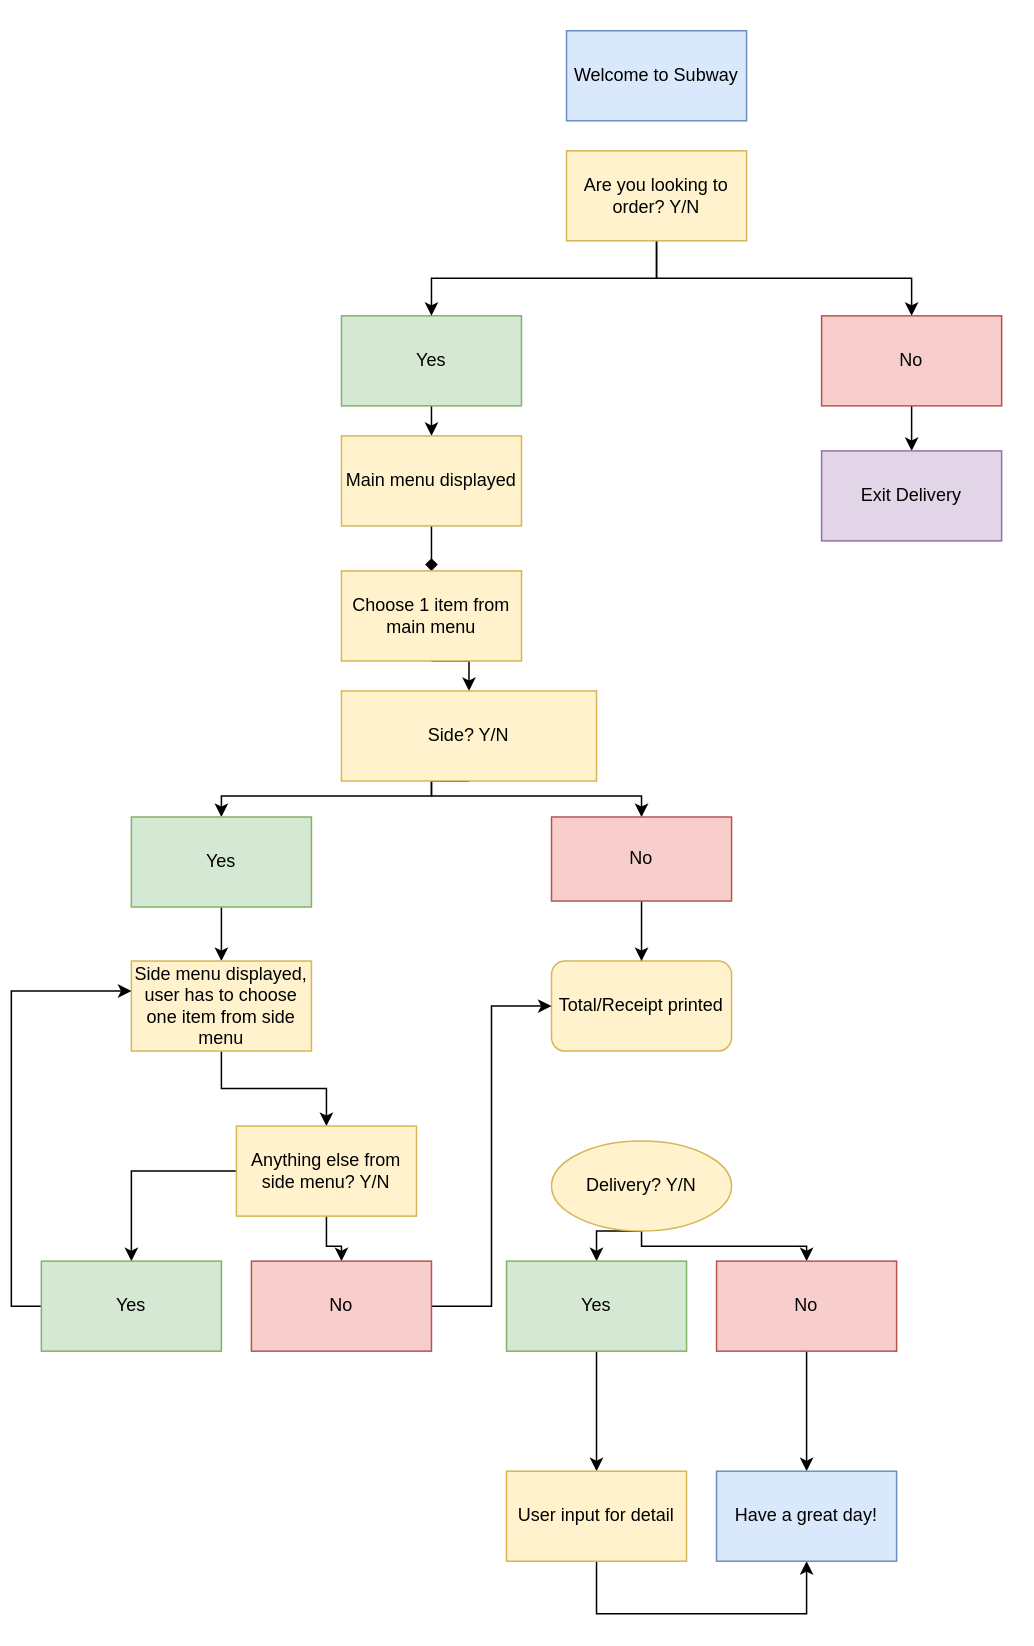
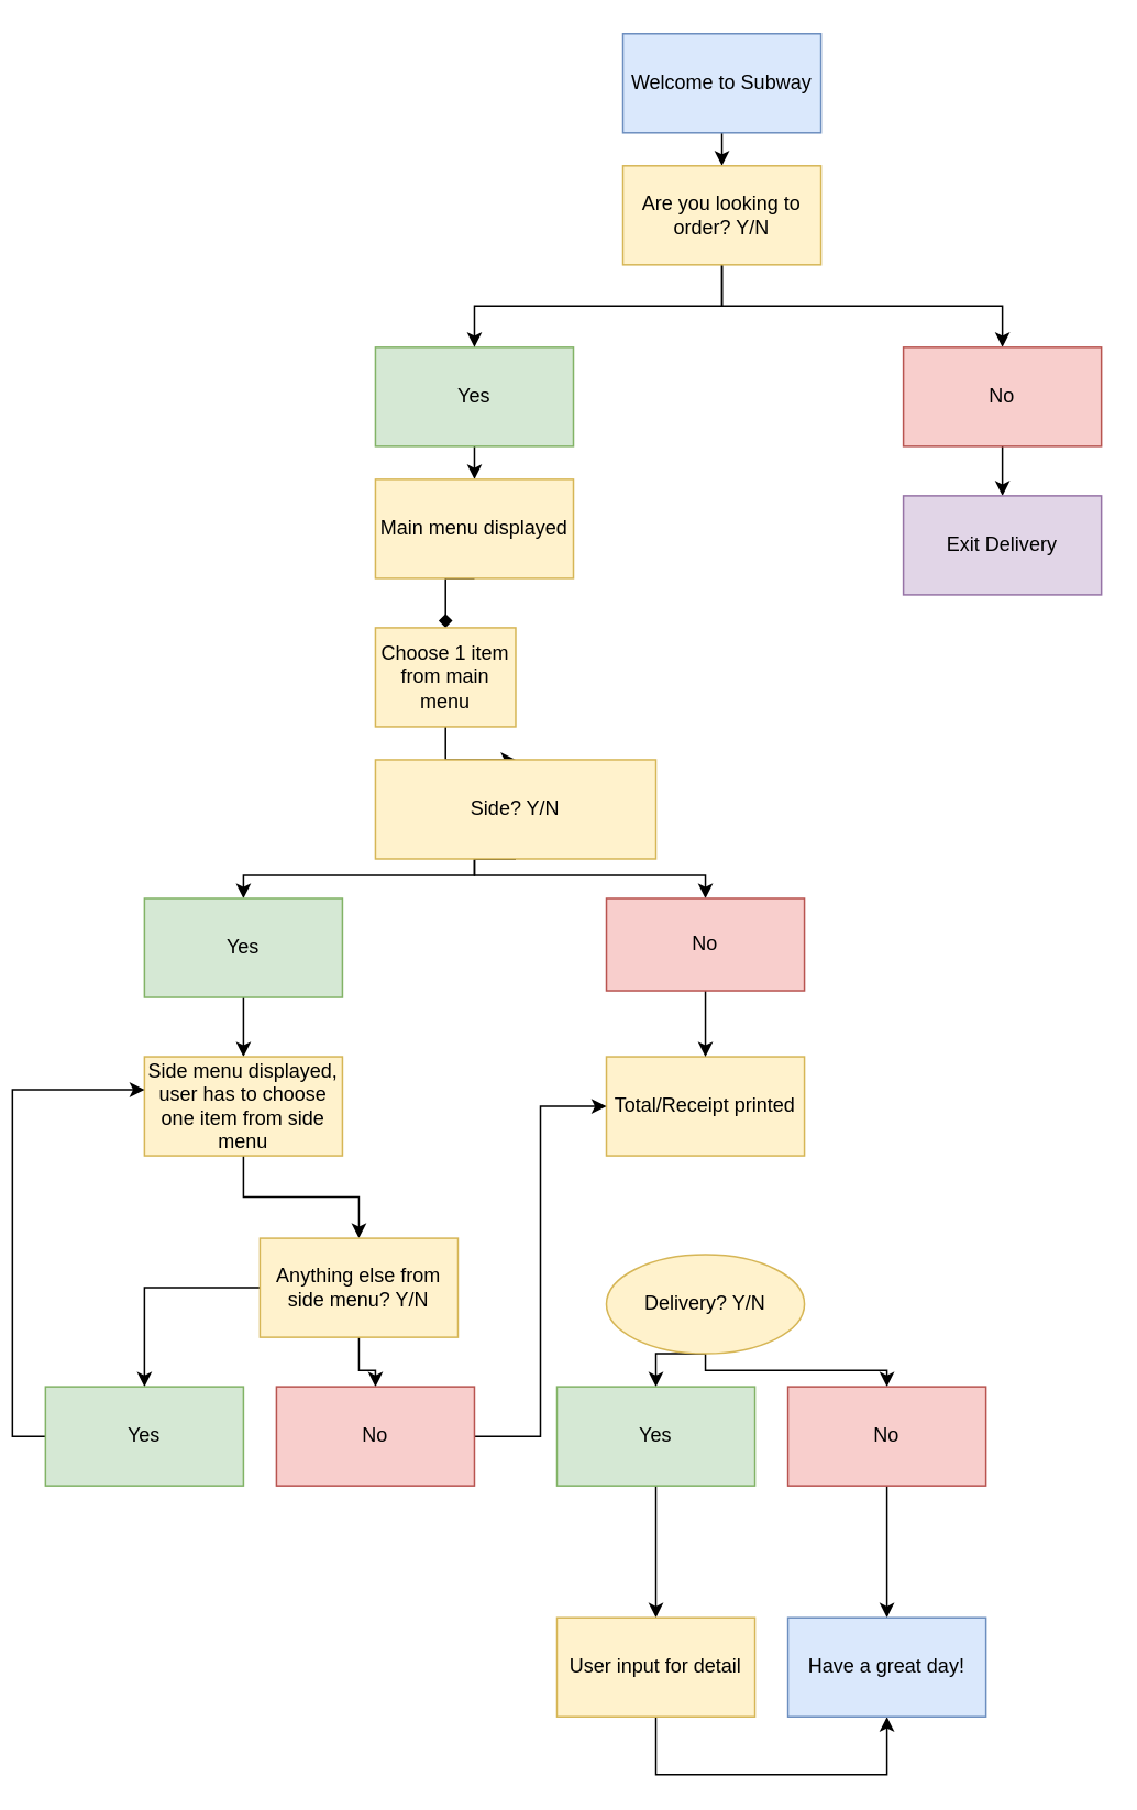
+ <mxCell id="2" style="edgeStyle=orthogonalEdgeStyle;rounded=0;orthogonalLoop=1;jettySize=auto;html=1;exitX=0.5;exitY=1;exitDx=0;exitDy=0;entryX=0.5;entryY=0;entryDx=0;entryDy=0;" edge="1" parent="1" source="3" target="8"><mxGeometry relative="1" as="geometry" /></mxCell>
- <mxCell id="14" value="Choose 1 item from main menu" style="rounded=0;whiteSpace=wrap;html=1;fillColor=#fff2cc;strokeColor=#d6b656;" vertex="1" parent="1"><mxGeometry x="220" y="380" width="120" height="60" as="geometry" /></mxCell>
+ <mxCell id="14" value="Choose 1 item from main menu" style="rounded=0;whiteSpace=wrap;html=1;fillColor=#fff2cc;strokeColor=#d6b656;" vertex="1" parent="1"><mxGeometry x="220" y="380" width="85" height="60" as="geometry" /></mxCell>
- <mxCell id="21" value="Total/Receipt printed" style="whiteSpace=wrap;html=1;fillColor=#fff2cc;strokeColor=#d6b656;rounded=1;" vertex="1" parent="1"><mxGeometry x="360" y="640" width="120" height="60" as="geometry" /></mxCell>
+ <mxCell id="21" value="Total/Receipt printed" style="rounded=0;whiteSpace=wrap;html=1;fillColor=#fff2cc;strokeColor=#d6b656;" vertex="1" parent="1"><mxGeometry x="360" y="640" width="120" height="60" as="geometry" /></mxCell>
